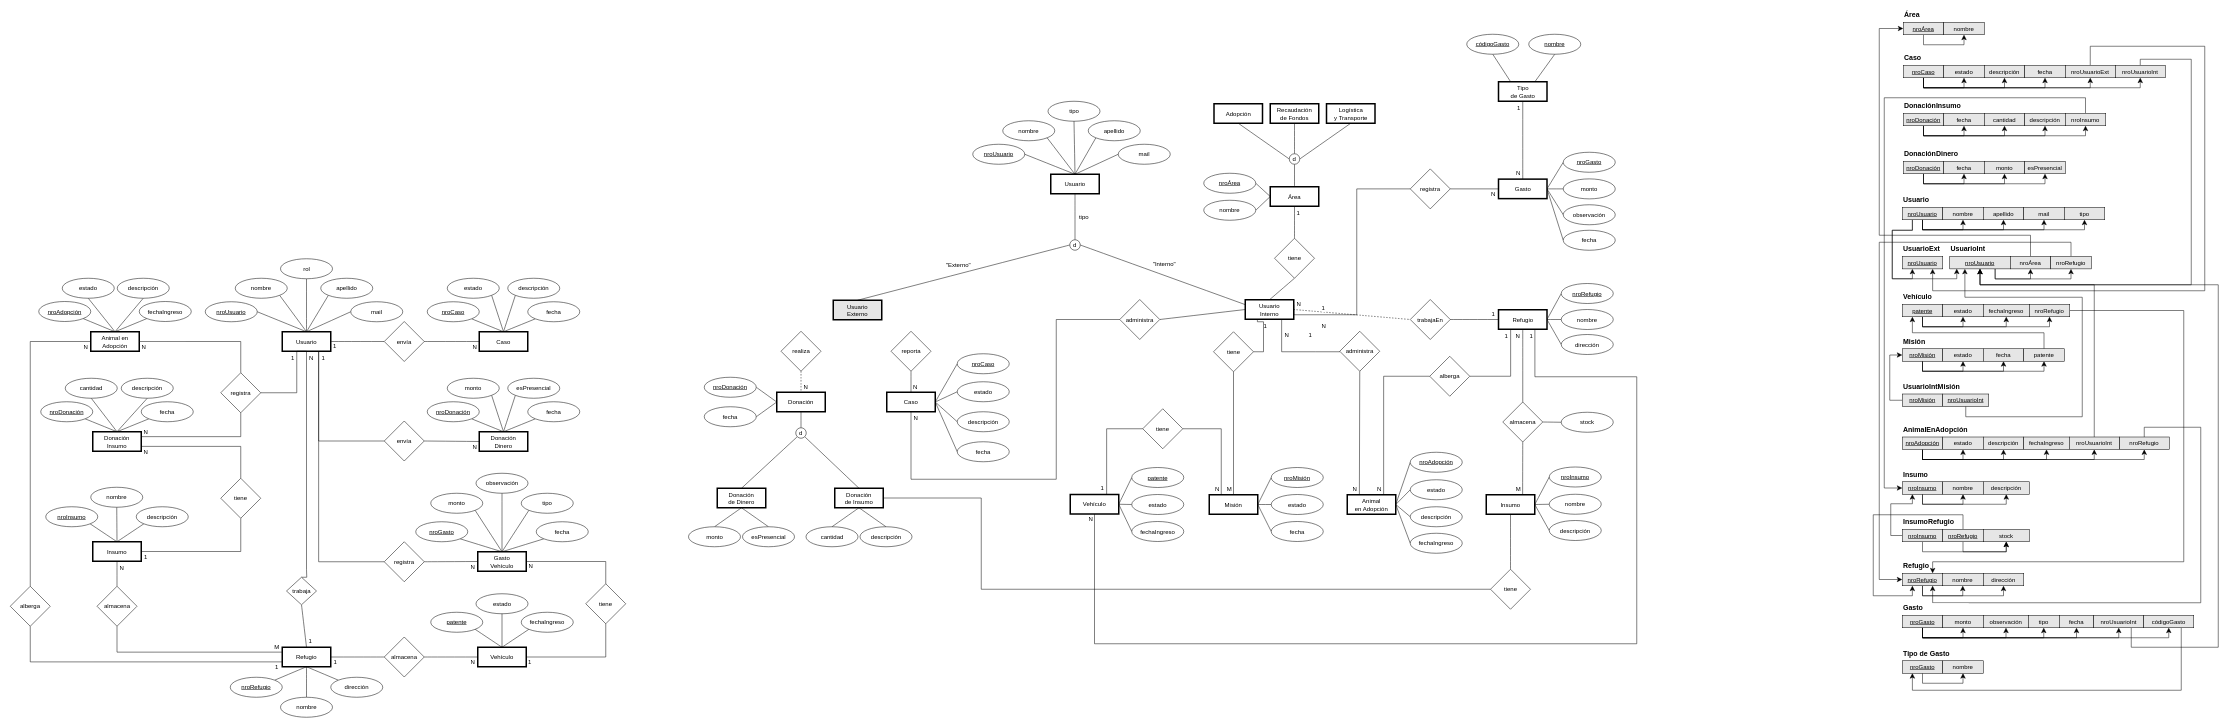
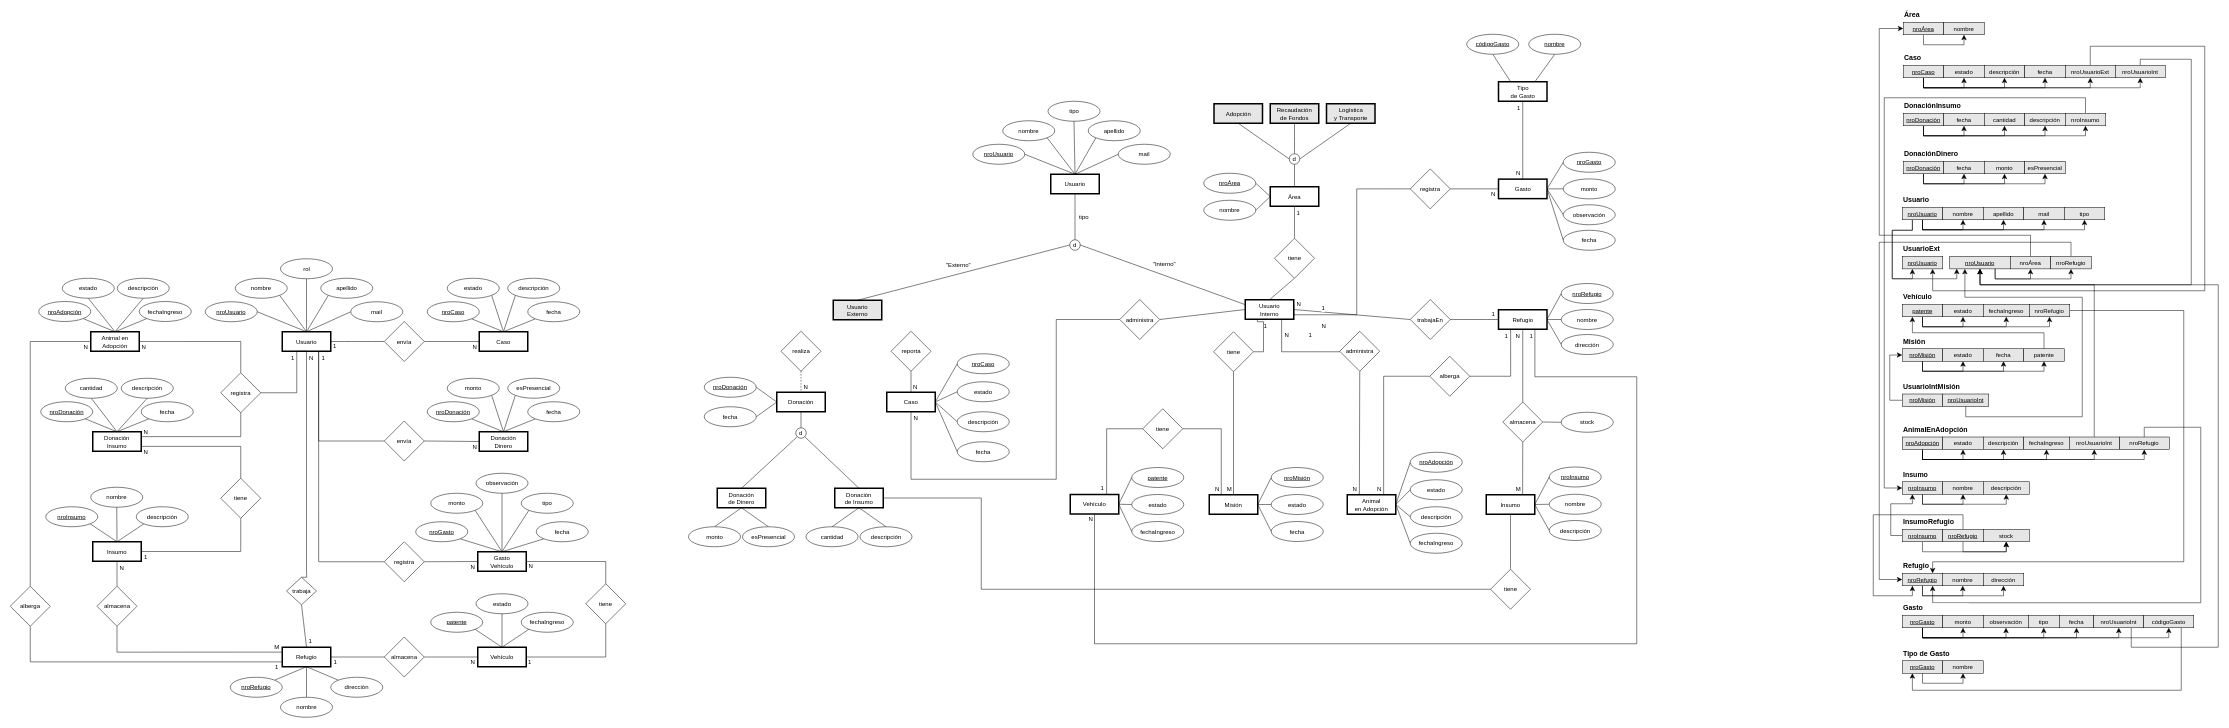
- <mxCell id="172" value="Adopción" style="rounded=0;whiteSpace=wrap;html=1;strokeWidth=3;" parent="1" vertex="1"><mxGeometry x="2427.5" y="207" width="97" height="39" as="geometry" /></mxCell>
+ <mxCell id="172" value="Adopción" style="rounded=0;whiteSpace=wrap;html=1;strokeWidth=3;fillColor=#e6e6e6;" parent="1" vertex="1"><mxGeometry x="2427.5" y="207" width="97" height="39" as="geometry" /></mxCell>
- <mxCell id="174" value="&lt;div&gt;Recaudación&lt;/div&gt;&lt;div&gt;de Fondos&lt;br&gt;&lt;/div&gt;" style="rounded=0;whiteSpace=wrap;html=1;strokeWidth=3;" parent="1" vertex="1"><mxGeometry x="2540" y="207" width="97" height="39" as="geometry" /></mxCell>
+ <mxCell id="174" value="&lt;div&gt;Recaudación&lt;/div&gt;&lt;div&gt;de Fondos&lt;br&gt;&lt;/div&gt;" style="rounded=0;whiteSpace=wrap;html=1;strokeWidth=3;fillColor=#e6e6e6;" parent="1" vertex="1"><mxGeometry x="2540" y="207" width="97" height="39" as="geometry" /></mxCell>
- <mxCell id="173" value="&lt;div&gt;Logística&lt;/div&gt;&lt;div&gt;y Transporte&lt;br&gt;&lt;/div&gt;" style="rounded=0;whiteSpace=wrap;html=1;strokeWidth=3;" parent="1" vertex="1"><mxGeometry x="2652.5" y="207" width="97" height="39" as="geometry" /></mxCell>
+ <mxCell id="173" value="&lt;div&gt;Logística&lt;/div&gt;&lt;div&gt;y Transporte&lt;br&gt;&lt;/div&gt;" style="rounded=0;whiteSpace=wrap;html=1;strokeWidth=3;fillColor=#e6e6e6;" parent="1" vertex="1"><mxGeometry x="2652.5" y="207" width="97" height="39" as="geometry" /></mxCell>
- <mxCell id="322" value="UsuarioInt" style="rounded=0;whiteSpace=wrap;html=1;strokeColor=none;fontStyle=1;fontSize=14;align=left;" parent="1" vertex="1"><mxGeometry x="3899" y="486.75" width="79" height="18" as="geometry" /></mxCell>
- <mxCell id="177" style="edgeStyle=none;curved=1;rounded=0;orthogonalLoop=1;jettySize=auto;html=1;exitX=1;exitY=0.5;exitDx=0;exitDy=0;entryX=0;entryY=0.5;entryDx=0;entryDy=0;fontSize=12;startSize=8;endSize=8;endArrow=none;endFill=0;dashed=1;" parent="1" source="179" target="291" edge="1"><mxGeometry relative="1" as="geometry" /></mxCell>
+ <mxCell id="177" style="edgeStyle=none;curved=1;rounded=0;orthogonalLoop=1;jettySize=auto;html=1;exitX=1;exitY=0.5;exitDx=0;exitDy=0;entryX=0;entryY=0.5;entryDx=0;entryDy=0;fontSize=12;startSize=8;endSize=8;endArrow=none;endFill=0;" parent="1" source="179" target="291" edge="1"><mxGeometry relative="1" as="geometry" /></mxCell>
